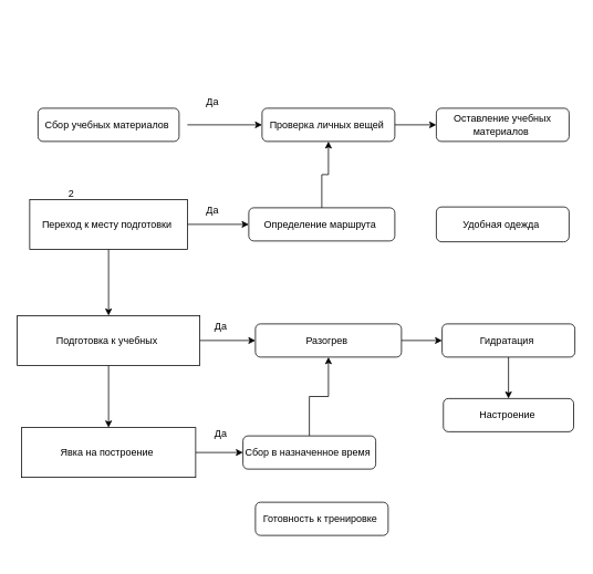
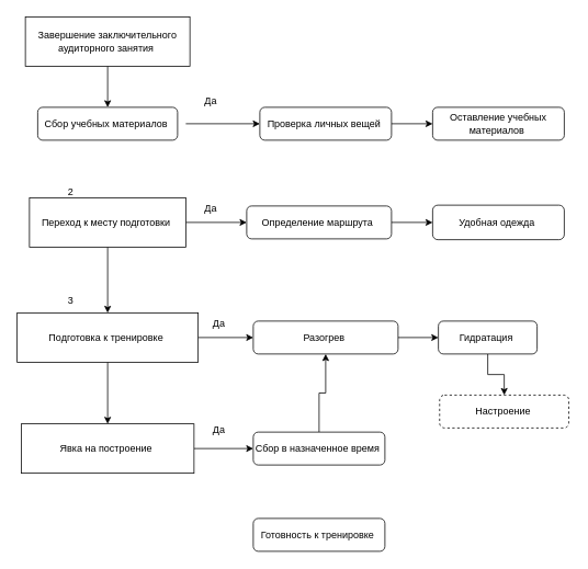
+ <mxCell id="3" value="Завершение заключительного аудиторного занятия&amp;nbsp;" style="rounded=0;whiteSpace=wrap;html=1;" vertex="1" parent="1"><mxGeometry x="30" y="20" width="200" height="60" as="geometry" /></mxCell>
+ <mxCell id="2" style="edgeStyle=orthogonalEdgeStyle;rounded=0;orthogonalLoop=1;jettySize=auto;html=1;entryX=0.5;entryY=0;entryDx=0;entryDy=0;" edge="1" parent="1" source="3" target="5"><mxGeometry relative="1" as="geometry" /></mxCell>
- <mxCell id="14" value="" style="edgeStyle=orthogonalEdgeStyle;rounded=0;orthogonalLoop=1;jettySize=auto;html=1;" edge="1" parent="1" source="15" target="7"><mxGeometry relative="1" as="geometry" /></mxCell>
+ <mxCell id="14" value="" style="edgeStyle=orthogonalEdgeStyle;rounded=0;orthogonalLoop=1;jettySize=auto;html=1;" edge="1" parent="1" source="15" target="16"><mxGeometry relative="1" as="geometry" /></mxCell>
+ <mxCell id="21" value="3" style="text;html=1;align=center;verticalAlign=middle;resizable=0;points=[];autosize=1;strokeColor=none;fillColor=none;" vertex="1" parent="1"><mxGeometry x="70" y="350" width="30" height="30" as="geometry" /></mxCell>
- <mxCell id="20" value="Подготовка к учебных&amp;nbsp;" style="rounded=0;whiteSpace=wrap;html=1;" vertex="1" parent="1"><mxGeometry x="20" y="380" width="220" height="60" as="geometry" /></mxCell>
+ <mxCell id="20" value="Подготовка к тренировке&amp;nbsp;" style="rounded=0;whiteSpace=wrap;html=1;" vertex="1" parent="1"><mxGeometry x="20" y="380" width="220" height="60" as="geometry" /></mxCell>
- <mxCell id="25" value="Гидратация&amp;nbsp;" style="rounded=1;whiteSpace=wrap;html=1;" vertex="1" parent="1"><mxGeometry x="532" y="390" width="160" height="40" as="geometry" /></mxCell>
+ <mxCell id="25" value="Гидратация&amp;nbsp;" style="rounded=1;whiteSpace=wrap;html=1;" vertex="1" parent="1"><mxGeometry x="532" y="390" width="120" height="40" as="geometry" /></mxCell>
- <mxCell id="26" value="Настроение&amp;nbsp;" style="rounded=1;whiteSpace=wrap;html=1;" vertex="1" parent="1"><mxGeometry x="533.5" y="480" width="157" height="40" as="geometry" /></mxCell>
+ <mxCell id="26" value="Настроение&amp;nbsp;" style="rounded=1;whiteSpace=wrap;html=1;dashed=1;" vertex="1" parent="1"><mxGeometry x="533.5" y="480" width="157" height="40" as="geometry" /></mxCell>
- <mxCell id="31" value="Сбор в назначенное время&amp;nbsp;" style="rounded=1;whiteSpace=wrap;html=1;" vertex="1" parent="1"><mxGeometry x="292" y="525" width="160" height="40" as="geometry" /></mxCell>
+ <mxCell id="31" value="Сбор в назначенное время&amp;nbsp;" style="rounded=1;whiteSpace=wrap;html=1;" vertex="1" parent="1"><mxGeometry x="307" y="525" width="160" height="40" as="geometry" /></mxCell>
- <mxCell id="33" value="Готовность к тренировке&amp;nbsp;" style="rounded=1;whiteSpace=wrap;html=1;" vertex="1" parent="1"><mxGeometry x="307" y="605" width="160" height="40" as="geometry" /></mxCell>
+ <mxCell id="33" value="Готовность к тренировке&amp;nbsp;" style="rounded=1;whiteSpace=wrap;html=1;" vertex="1" parent="1"><mxGeometry x="307" y="630" width="160" height="40" as="geometry" /></mxCell>
